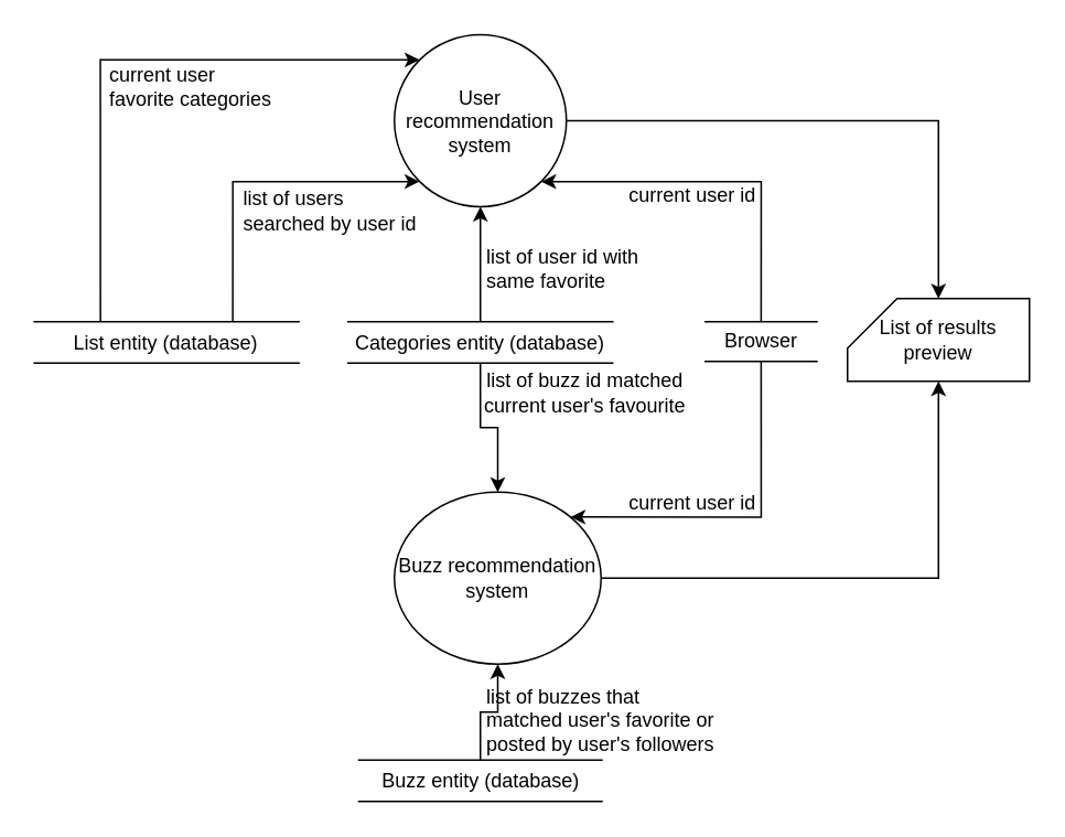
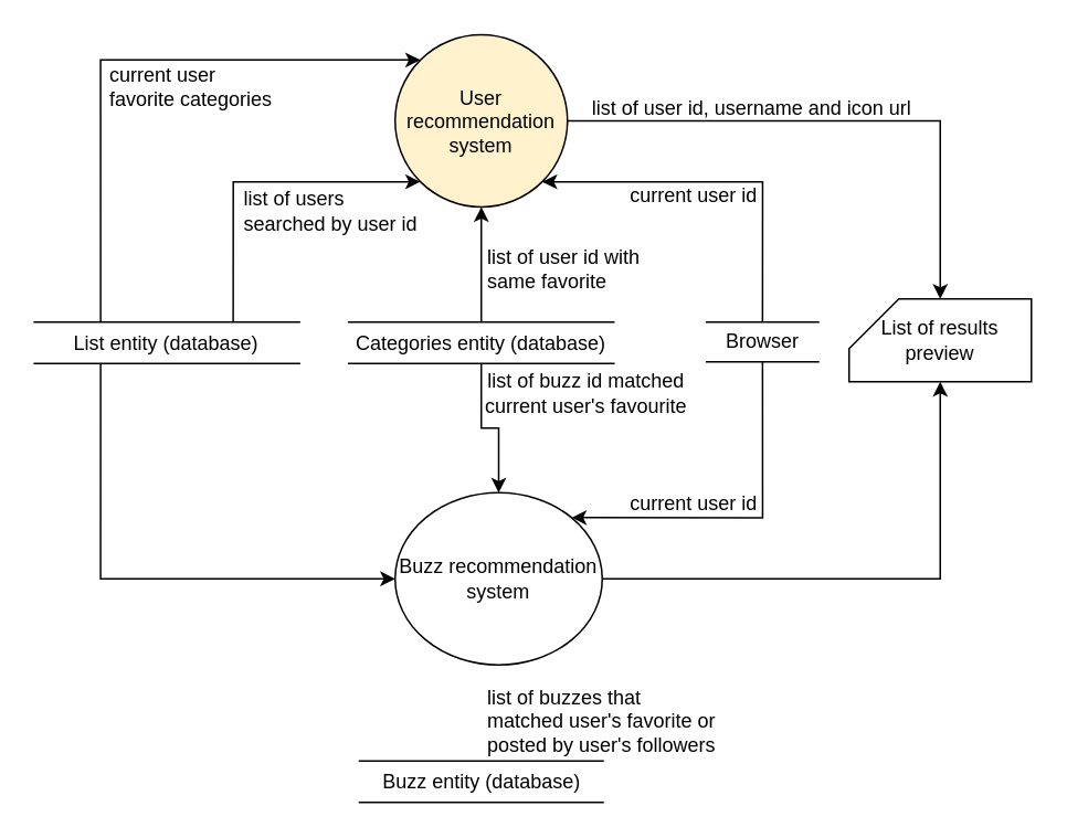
+ <mxCell id="21" value="list of user id, username and icon url" style="text;html=1;align=center;verticalAlign=middle;resizable=0;points=[];autosize=1;strokeColor=none;fillColor=none;" vertex="1" parent="1"><mxGeometry x="347" y="52" width="211" height="26" as="geometry" /></mxCell>
- <mxCell id="3" value="User recommendation system" style="ellipse;whiteSpace=wrap;html=1;aspect=fixed;" vertex="1" parent="1"><mxGeometry x="238" y="20.5" width="104" height="104" as="geometry" /></mxCell>
+ <mxCell id="3" value="User recommendation system" style="ellipse;whiteSpace=wrap;html=1;aspect=fixed;fillColor=#fff2cc;" vertex="1" parent="1"><mxGeometry x="238" y="20.5" width="104" height="104" as="geometry" /></mxCell>
+ <mxCell id="12" style="edgeStyle=orthogonalEdgeStyle;rounded=0;orthogonalLoop=1;jettySize=auto;html=1;exitX=0.25;exitY=1;exitDx=0;exitDy=0;entryX=0;entryY=0.5;entryDx=0;entryDy=0;" edge="1" parent="1" source="13" target="9"><mxGeometry relative="1" as="geometry" /></mxCell>
- <mxCell id="24" style="edgeStyle=orthogonalEdgeStyle;rounded=0;orthogonalLoop=1;jettySize=auto;html=1;exitX=0.5;exitY=0;exitDx=0;exitDy=0;entryX=0.5;entryY=1;entryDx=0;entryDy=0;" edge="1" parent="1" source="25" target="9"><mxGeometry relative="1" as="geometry" /></mxCell>
